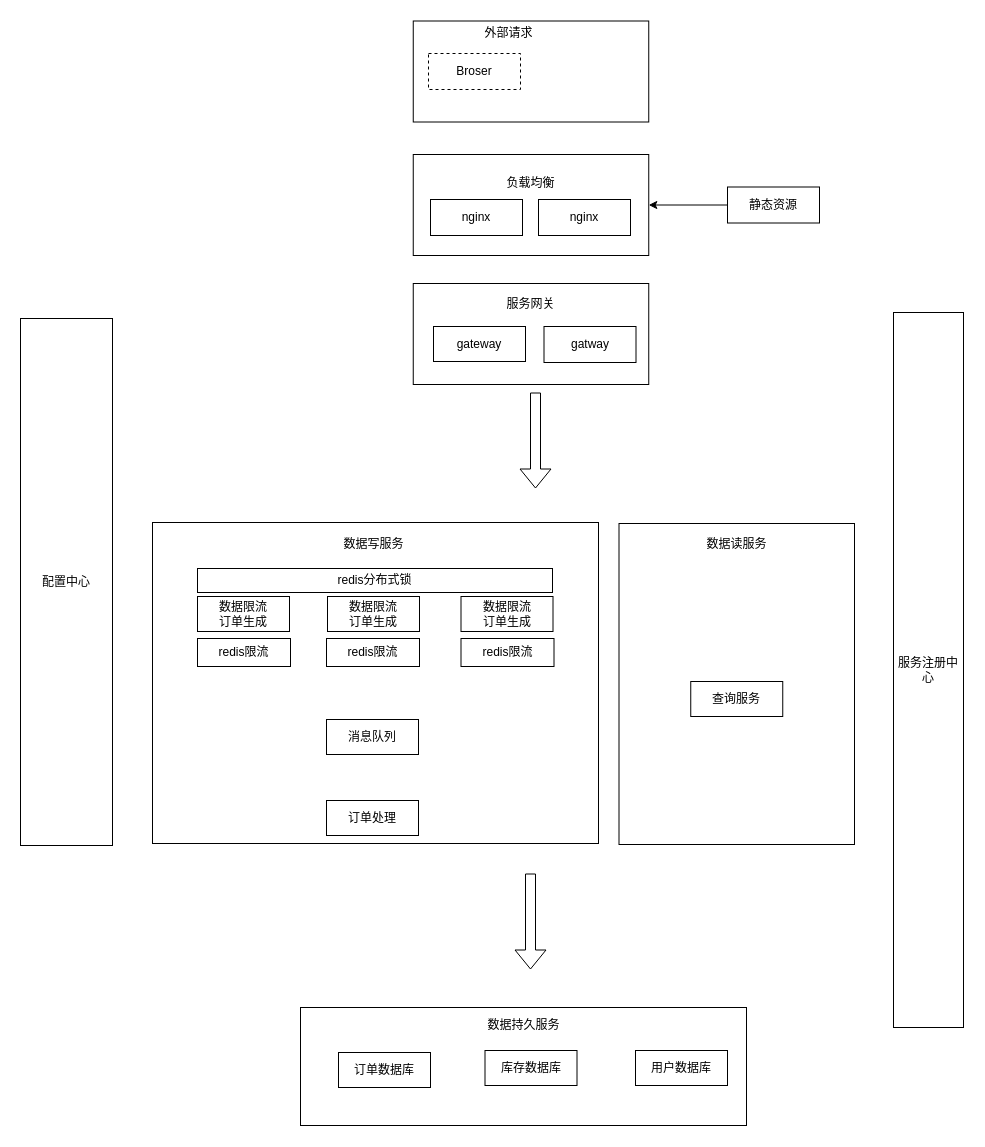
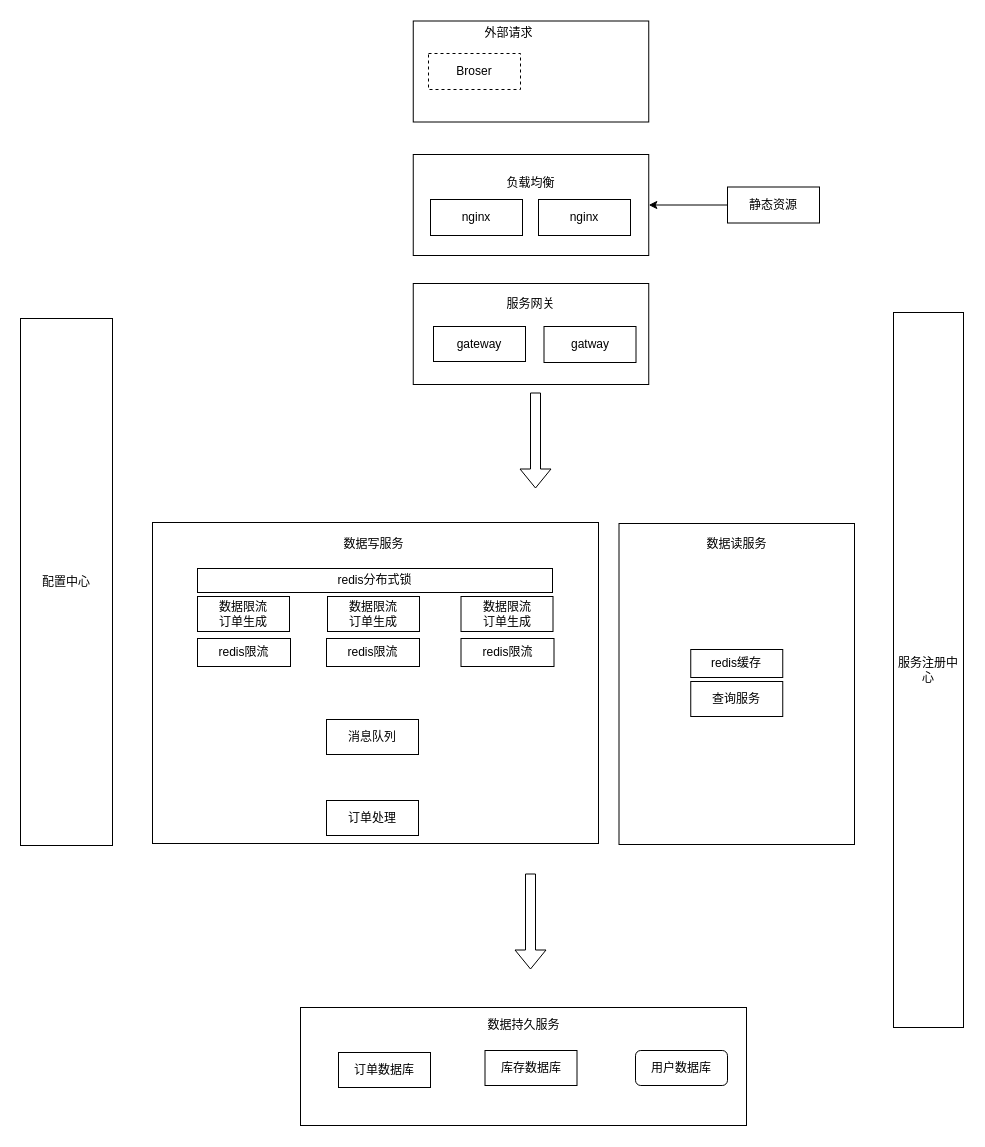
+ <mxCell id="28" value="redis缓存" style="rounded=0;whiteSpace=wrap;html=1;fontColor=#000000;strokeColor=#000000;fillColor=none;" vertex="1" parent="1"><mxGeometry x="690.25" y="649" width="92" height="28" as="geometry" /></mxCell>
- <mxCell id="22" value="用户数据库" style="rounded=0;whiteSpace=wrap;html=1;fillColor=none;strokeColor=#000000;fontColor=#000000;" parent="1" vertex="1"><mxGeometry x="635" y="1050" width="92" height="35" as="geometry" /></mxCell>
+ <mxCell id="22" value="用户数据库" style="whiteSpace=wrap;html=1;fillColor=none;strokeColor=#000000;fontColor=#000000;rounded=1;" parent="1" vertex="1"><mxGeometry x="635" y="1050" width="92" height="35" as="geometry" /></mxCell>
